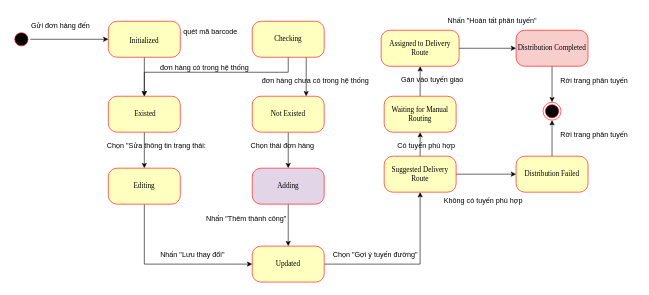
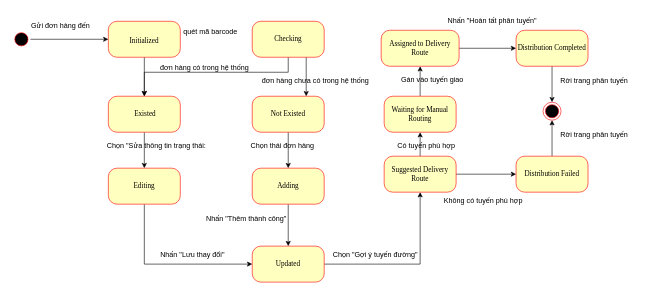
- <mxCell id="26" value="Distribution Completed" style="rounded=1;whiteSpace=wrap;html=1;arcSize=24;fillColor=#f8cecc;strokeColor=#ff0000;shadow=0;comic=0;labelBackgroundColor=none;fontFamily=Verdana;fontSize=12;fontColor=#000000;align=center;" vertex="1" parent="1"><mxGeometry x="860" y="50" width="120" height="60" as="geometry" /></mxCell>
+ <mxCell id="26" value="Distribution Completed" style="rounded=1;whiteSpace=wrap;html=1;arcSize=24;fillColor=#ffffc0;strokeColor=#ff0000;shadow=0;comic=0;labelBackgroundColor=none;fontFamily=Verdana;fontSize=12;fontColor=#000000;align=center;" vertex="1" parent="1"><mxGeometry x="860" y="50" width="120" height="60" as="geometry" /></mxCell>
- <mxCell id="17" value="Adding" style="rounded=1;whiteSpace=wrap;html=1;arcSize=24;fillColor=#e1d5e7;strokeColor=#ff0000;shadow=0;comic=0;labelBackgroundColor=none;fontFamily=Verdana;fontSize=12;fontColor=#000000;align=center;" vertex="1" parent="1"><mxGeometry x="420" y="280" width="120" height="60" as="geometry" /></mxCell>
+ <mxCell id="17" value="Adding" style="rounded=1;whiteSpace=wrap;html=1;arcSize=24;fillColor=#ffffc0;strokeColor=#ff0000;shadow=0;comic=0;labelBackgroundColor=none;fontFamily=Verdana;fontSize=12;fontColor=#000000;align=center;" vertex="1" parent="1"><mxGeometry x="420" y="280" width="120" height="60" as="geometry" /></mxCell>
